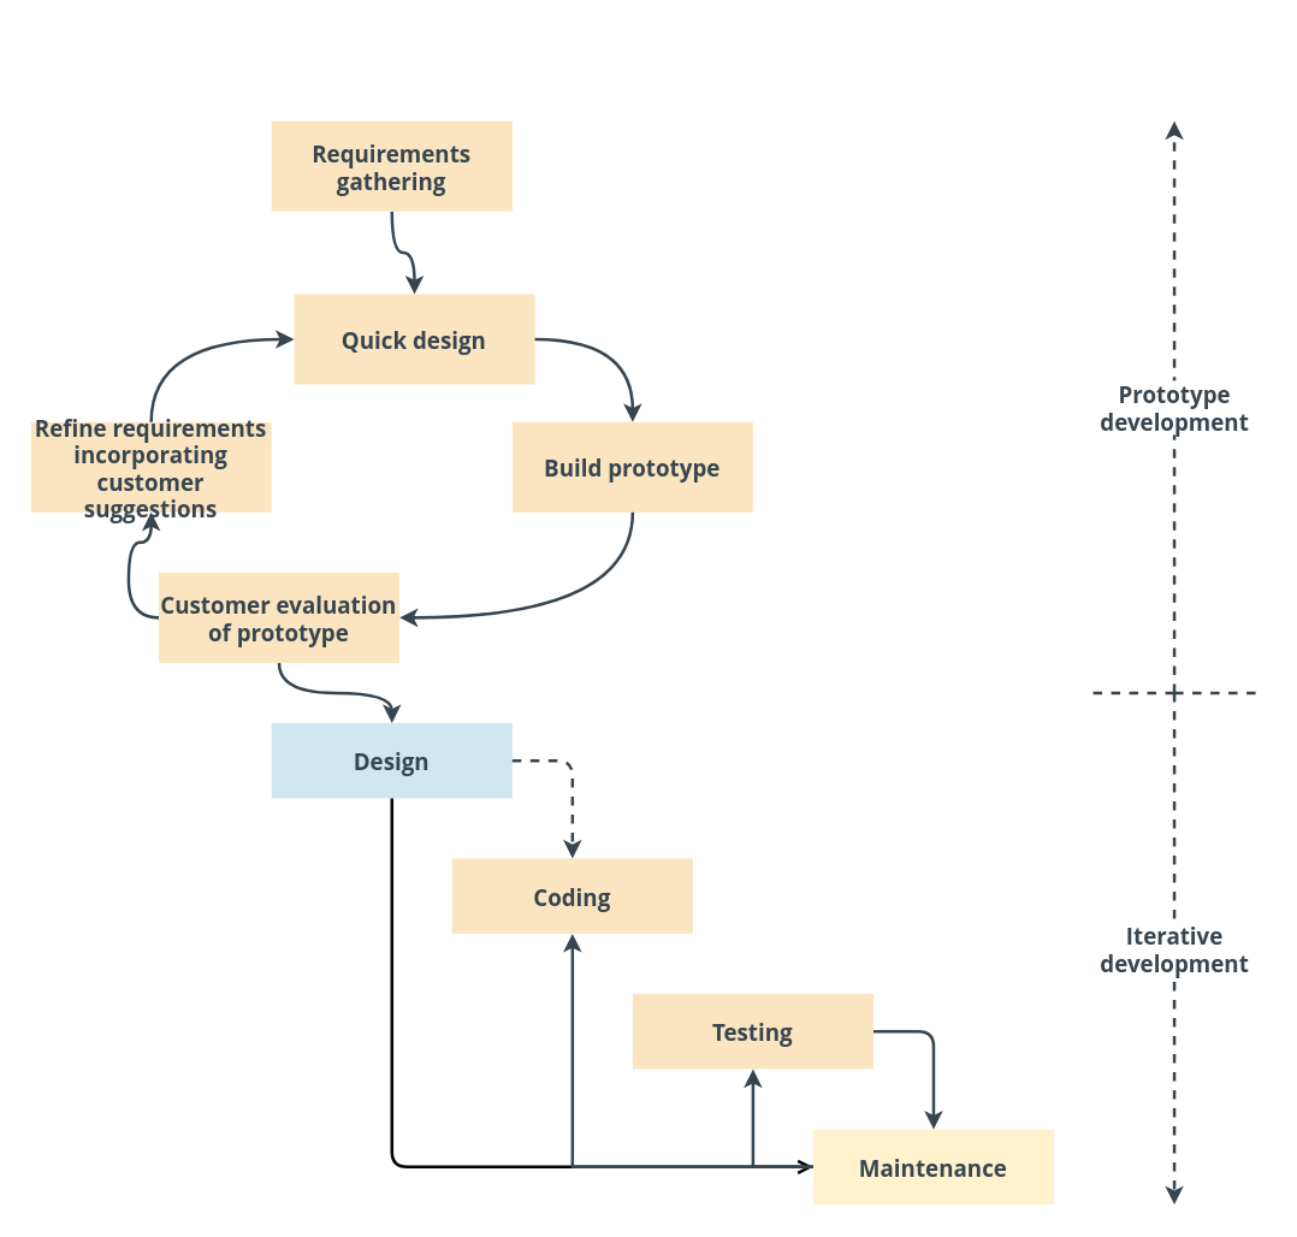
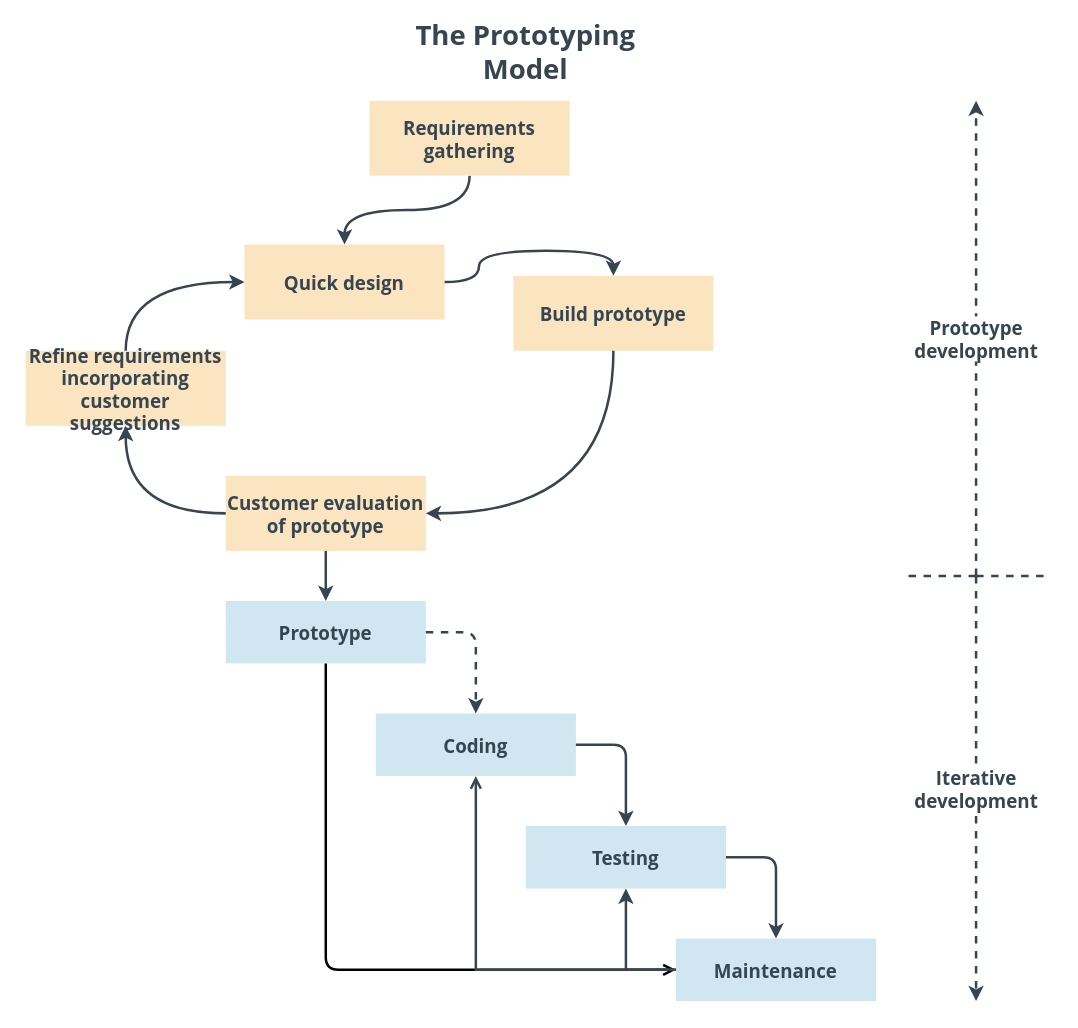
+ <mxCell id="11" value="The Prototyping Model" style="rounded=0;whiteSpace=wrap;html=1;fontSize=22;glass=0;strokeWidth=1;shadow=0;sketch=0;strokeColor=none;fillColor=none;fontColor=#36454F;fontFamily=Open Sans;fontSource=https%3A%2F%2Ffonts.googleapis.com%2Fcss%3Ffamily%3DOpen%2BSans;fontStyle=1" vertex="1" parent="1"><mxGeometry x="300" y="20" width="240" height="40" as="geometry" /></mxCell>
- <mxCell id="3" value="Requirements gathering" style="rounded=0;whiteSpace=wrap;html=1;fontSize=15;glass=0;strokeWidth=1;shadow=0;sketch=0;strokeColor=none;fillColor=#FBE5C0;fontColor=#36454F;fontFamily=Open Sans;fontSource=https%3A%2F%2Ffonts.googleapis.com%2Fcss%3Ffamily%3DOpen%2BSans;fontStyle=1" vertex="1" parent="1"><mxGeometry x="180" y="80" width="160" height="60" as="geometry" /></mxCell>
+ <mxCell id="3" value="Requirements gathering" style="rounded=0;whiteSpace=wrap;html=1;fontSize=15;glass=0;strokeWidth=1;shadow=0;sketch=0;strokeColor=none;fillColor=#FBE5C0;fontColor=#36454F;fontFamily=Open Sans;fontSource=https%3A%2F%2Ffonts.googleapis.com%2Fcss%3Ffamily%3DOpen%2BSans;fontStyle=1" vertex="1" parent="1"><mxGeometry x="295" y="80" width="160" height="60" as="geometry" /></mxCell>
- <mxCell id="6" value="Build prototype&lt;br&gt;" style="rounded=0;whiteSpace=wrap;html=1;fontSize=15;glass=0;strokeWidth=1;shadow=0;sketch=0;strokeColor=none;fillColor=#FBE5C0;fontColor=#36454F;fontFamily=Open Sans;fontSource=https%3A%2F%2Ffonts.googleapis.com%2Fcss%3Ffamily%3DOpen%2BSans;fontStyle=1" vertex="1" parent="1"><mxGeometry x="340" y="280" width="160" height="60" as="geometry" /></mxCell>
+ <mxCell id="6" value="Build prototype&lt;br&gt;" style="rounded=0;whiteSpace=wrap;html=1;fontSize=15;glass=0;strokeWidth=1;shadow=0;sketch=0;strokeColor=none;fillColor=#FBE5C0;fontColor=#36454F;fontFamily=Open Sans;fontSource=https%3A%2F%2Ffonts.googleapis.com%2Fcss%3Ffamily%3DOpen%2BSans;fontStyle=1" vertex="1" parent="1"><mxGeometry x="410" y="220" width="160" height="60" as="geometry" /></mxCell>
- <mxCell id="7" value="Customer evaluation of prototype" style="rounded=0;whiteSpace=wrap;html=1;fontSize=15;glass=0;strokeWidth=1;shadow=0;sketch=0;strokeColor=none;fillColor=#FBE5C0;fontColor=#36454F;fontFamily=Open Sans;fontSource=https%3A%2F%2Ffonts.googleapis.com%2Fcss%3Ffamily%3DOpen%2BSans;fontStyle=1" vertex="1" parent="1"><mxGeometry x="105" y="380" width="160" height="60" as="geometry" /></mxCell>
+ <mxCell id="7" value="Customer evaluation of prototype" style="rounded=0;whiteSpace=wrap;html=1;fontSize=15;glass=0;strokeWidth=1;shadow=0;sketch=0;strokeColor=none;fillColor=#FBE5C0;fontColor=#36454F;fontFamily=Open Sans;fontSource=https%3A%2F%2Ffonts.googleapis.com%2Fcss%3Ffamily%3DOpen%2BSans;fontStyle=1" vertex="1" parent="1"><mxGeometry x="180" y="380" width="160" height="60" as="geometry" /></mxCell>
- <mxCell id="12" value="Design" style="rounded=0;whiteSpace=wrap;html=1;fontSize=15;glass=0;strokeWidth=1;shadow=0;sketch=0;strokeColor=none;fillColor=#D0E6F0;fontColor=#36454F;fontFamily=Open Sans;fontSource=https%3A%2F%2Ffonts.googleapis.com%2Fcss%3Ffamily%3DOpen%2BSans;fontStyle=1" vertex="1" parent="1"><mxGeometry x="180" y="480" width="160" height="50" as="geometry" /></mxCell>
+ <mxCell id="12" value="Prototype" style="rounded=0;whiteSpace=wrap;html=1;fontSize=15;glass=0;strokeWidth=1;shadow=0;sketch=0;strokeColor=none;fillColor=#D0E6F0;fontColor=#36454F;fontFamily=Open Sans;fontSource=https%3A%2F%2Ffonts.googleapis.com%2Fcss%3Ffamily%3DOpen%2BSans;fontStyle=1" vertex="1" parent="1"><mxGeometry x="180" y="480" width="160" height="50" as="geometry" /></mxCell>
- <mxCell id="13" value="Coding" style="rounded=0;whiteSpace=wrap;html=1;fontSize=15;glass=0;strokeWidth=1;shadow=0;sketch=0;strokeColor=none;fillColor=#fbe5c0;fontColor=#36454F;fontFamily=Open Sans;fontSource=https%3A%2F%2Ffonts.googleapis.com%2Fcss%3Ffamily%3DOpen%2BSans;fontStyle=1;" vertex="1" parent="1"><mxGeometry x="300" y="570" width="160" height="50" as="geometry" /></mxCell>
+ <mxCell id="13" value="Coding" style="rounded=0;whiteSpace=wrap;html=1;fontSize=15;glass=0;strokeWidth=1;shadow=0;sketch=0;strokeColor=none;fillColor=#D0E6F0;fontColor=#36454F;fontFamily=Open Sans;fontSource=https%3A%2F%2Ffonts.googleapis.com%2Fcss%3Ffamily%3DOpen%2BSans;fontStyle=1" vertex="1" parent="1"><mxGeometry x="300" y="570" width="160" height="50" as="geometry" /></mxCell>
+ <mxCell id="20" style="edgeStyle=orthogonalEdgeStyle;orthogonalLoop=1;jettySize=auto;html=1;exitX=1;exitY=0.5;exitDx=0;exitDy=0;entryX=0.5;entryY=0;entryDx=0;entryDy=0;fontSize=15;fontColor=#36454F;strokeWidth=2;strokeColor=#36454F;rounded=1;" edge="1" parent="1" source="13" target="14"><mxGeometry relative="1" as="geometry"><mxPoint x="434" y="600" as="sourcePoint" /><mxPoint x="473.92" y="657" as="targetPoint" /></mxGeometry></mxCell>
- <mxCell id="23" style="edgeStyle=orthogonalEdgeStyle;orthogonalLoop=1;jettySize=auto;html=1;exitX=0;exitY=0.5;exitDx=0;exitDy=0;entryX=0.5;entryY=1;entryDx=0;entryDy=0;fontSize=15;fontColor=#36454F;strokeWidth=2;strokeColor=#36454F;rounded=0;" edge="1" parent="1" source="15" target="13"><mxGeometry relative="1" as="geometry"><mxPoint x="390" y="760" as="sourcePoint" /><mxPoint x="351.04" y="703" as="targetPoint" /></mxGeometry></mxCell>
+ <mxCell id="23" style="edgeStyle=orthogonalEdgeStyle;orthogonalLoop=1;jettySize=auto;html=1;exitX=0;exitY=0.5;exitDx=0;exitDy=0;entryX=0.5;entryY=1;entryDx=0;entryDy=0;fontSize=15;fontColor=#36454F;strokeWidth=2;strokeColor=#36454F;rounded=0;endArrow=open;" edge="1" parent="1" source="15" target="13"><mxGeometry relative="1" as="geometry"><mxPoint x="390" y="760" as="sourcePoint" /><mxPoint x="351.04" y="703" as="targetPoint" /></mxGeometry></mxCell>
- <mxCell id="14" value="Testing" style="rounded=0;whiteSpace=wrap;html=1;fontSize=15;glass=0;strokeWidth=1;shadow=0;sketch=0;strokeColor=none;fillColor=#fbe5c0;fontColor=#36454F;fontFamily=Open Sans;fontSource=https%3A%2F%2Ffonts.googleapis.com%2Fcss%3Ffamily%3DOpen%2BSans;fontStyle=1;" vertex="1" parent="1"><mxGeometry x="420" y="660" width="160" height="50" as="geometry" /></mxCell>
+ <mxCell id="14" value="Testing" style="rounded=0;whiteSpace=wrap;html=1;fontSize=15;glass=0;strokeWidth=1;shadow=0;sketch=0;strokeColor=none;fillColor=#D0E6F0;fontColor=#36454F;fontFamily=Open Sans;fontSource=https%3A%2F%2Ffonts.googleapis.com%2Fcss%3Ffamily%3DOpen%2BSans;fontStyle=1" vertex="1" parent="1"><mxGeometry x="420" y="660" width="160" height="50" as="geometry" /></mxCell>
- <mxCell id="15" value="Maintenance" style="rounded=0;whiteSpace=wrap;html=1;fontSize=15;glass=0;strokeWidth=1;shadow=0;sketch=0;strokeColor=none;fillColor=#fff2cc;fontColor=#36454F;fontFamily=Open Sans;fontSource=https%3A%2F%2Ffonts.googleapis.com%2Fcss%3Ffamily%3DOpen%2BSans;fontStyle=1;" vertex="1" parent="1"><mxGeometry x="540" y="750" width="160" height="50" as="geometry" /></mxCell>
+ <mxCell id="15" value="Maintenance" style="rounded=0;whiteSpace=wrap;html=1;fontSize=15;glass=0;strokeWidth=1;shadow=0;sketch=0;strokeColor=none;fillColor=#D0E6F0;fontColor=#36454F;fontFamily=Open Sans;fontSource=https%3A%2F%2Ffonts.googleapis.com%2Fcss%3Ffamily%3DOpen%2BSans;fontStyle=1" vertex="1" parent="1"><mxGeometry x="540" y="750" width="160" height="50" as="geometry" /></mxCell>
